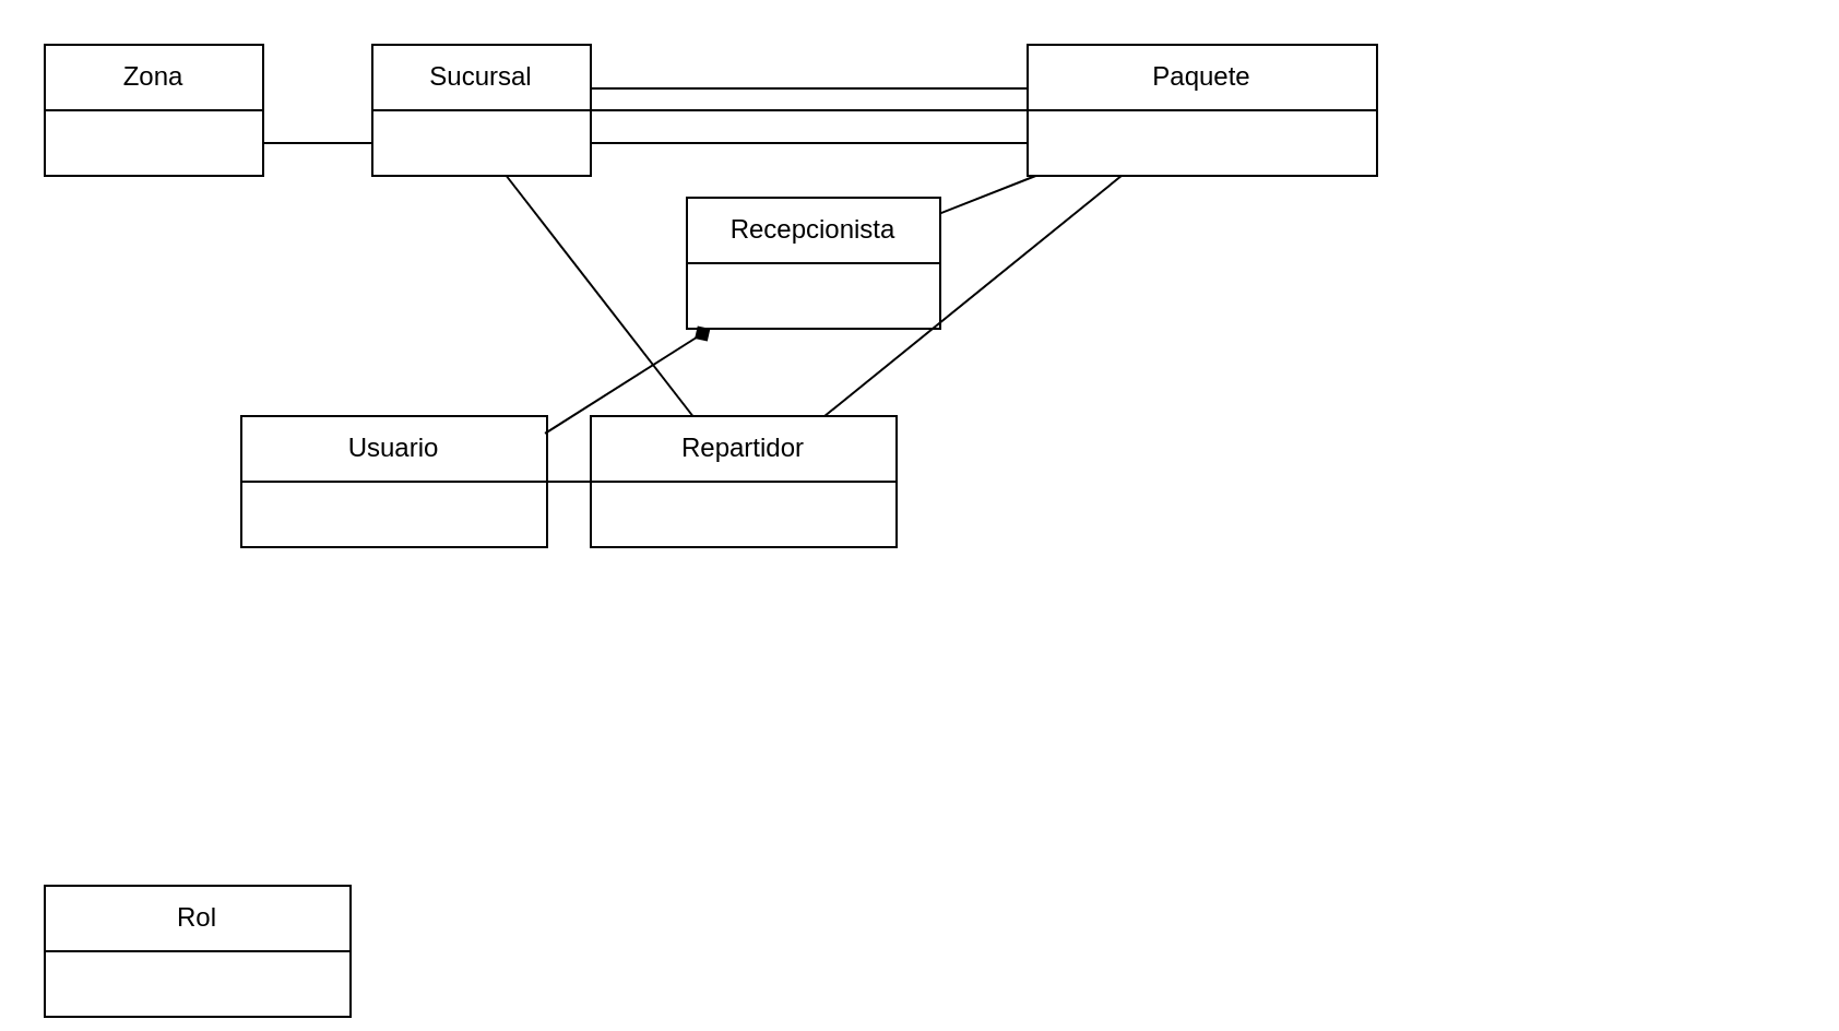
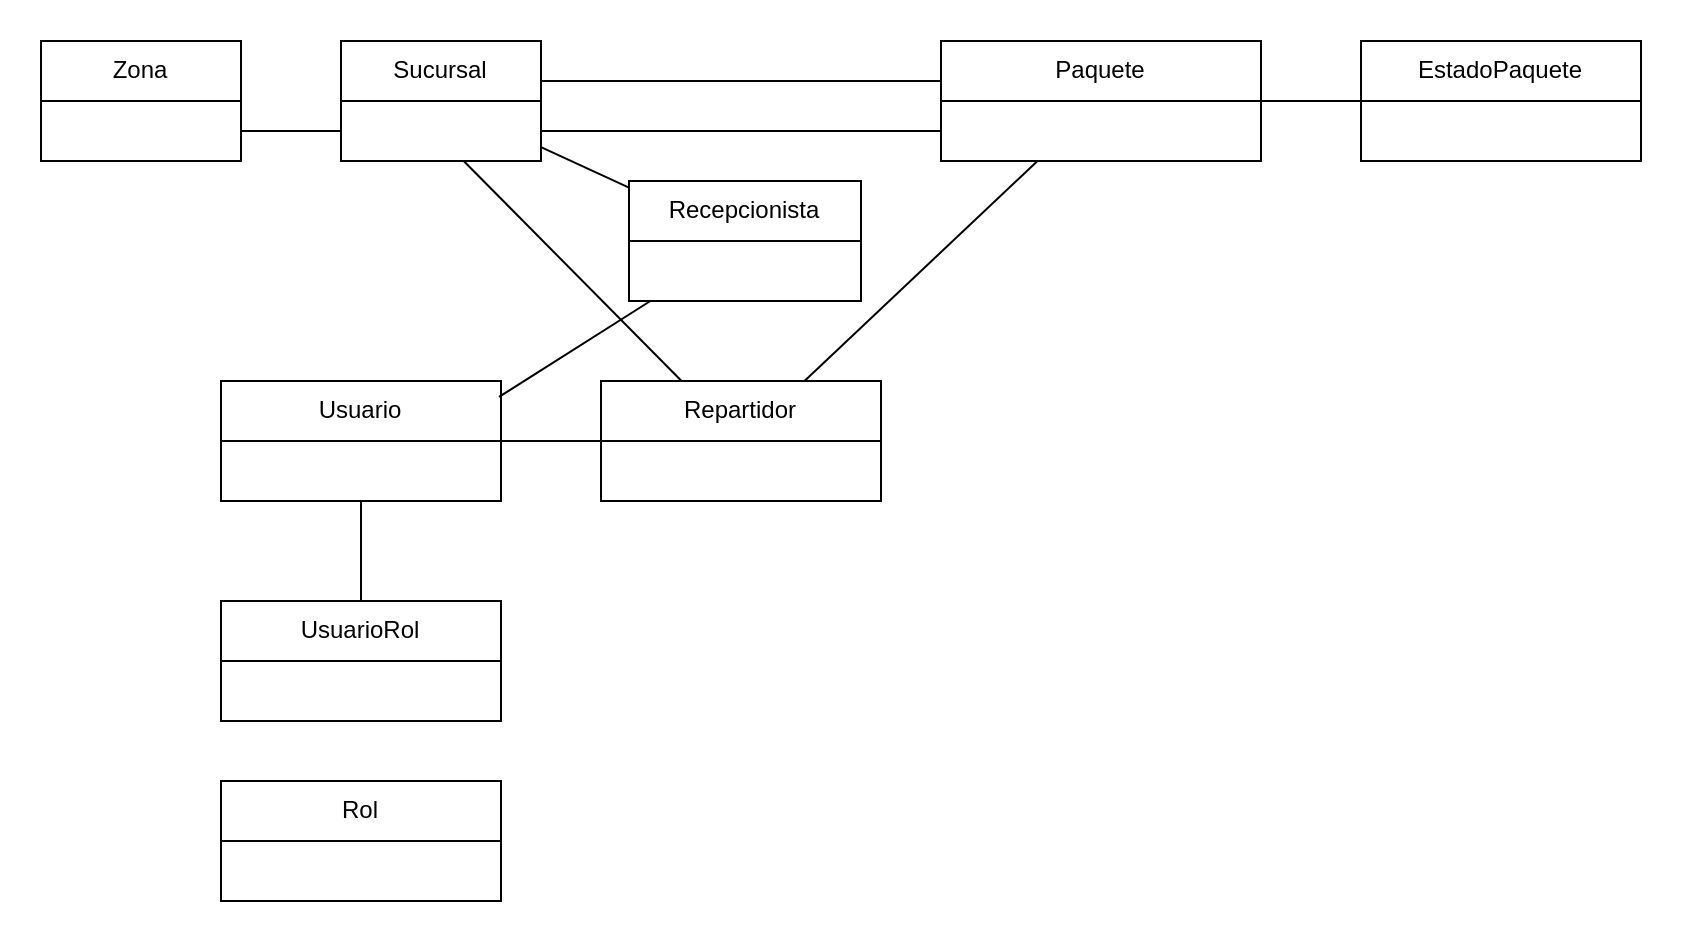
- <mxCell id="15" value="" style="endArrow=none;html=1;rounded=0;" parent="1" source="5" target="8" edge="1"><mxGeometry width="50" height="50" relative="1" as="geometry"><mxPoint x="280" y="150" as="sourcePoint" /><mxPoint x="330" y="100" as="targetPoint" /></mxGeometry></mxCell>
+ <mxCell id="15" value="" style="endArrow=none;html=1;rounded=0;" parent="1" source="5" target="9" edge="1"><mxGeometry width="50" height="50" relative="1" as="geometry"><mxPoint x="280" y="150" as="sourcePoint" /><mxPoint x="330" y="100" as="targetPoint" /></mxGeometry></mxCell>
+ <mxCell id="18" value="" style="endArrow=none;html=1;rounded=0;" parent="1" source="8" target="10" edge="1"><mxGeometry width="50" height="50" relative="1" as="geometry"><mxPoint x="630" y="100.01" as="sourcePoint" /><mxPoint x="678" y="100" as="targetPoint" /></mxGeometry></mxCell>
+ <mxCell id="10" value="EstadoPaquete" style="swimlane;fontStyle=0;childLayout=stackLayout;horizontal=1;startSize=30;horizontalStack=0;resizeParent=1;resizeParentMax=0;resizeLast=0;collapsible=1;marginBottom=0;whiteSpace=wrap;html=1;" parent="1" vertex="1"><mxGeometry x="680" y="20" width="140" height="60" as="geometry" /></mxCell>
- <mxCell id="21" value="" style="endArrow=none;html=1;rounded=0;" parent="1" source="9" target="8" edge="1"><mxGeometry width="50" height="50" relative="1" as="geometry"><mxPoint x="410" y="170" as="sourcePoint" /><mxPoint x="460" y="120" as="targetPoint" /></mxGeometry></mxCell>
- <mxCell id="16" value="" style="endArrow=diamond;html=1;rounded=0;exitX=0.993;exitY=0.133;exitDx=0;exitDy=0;exitPerimeter=0;" parent="1" source="3" target="9" edge="1"><mxGeometry width="50" height="50" relative="1" as="geometry"><mxPoint x="390" y="270" as="sourcePoint" /><mxPoint x="440" y="220" as="targetPoint" /></mxGeometry></mxCell>
+ <mxCell id="16" value="" style="endArrow=none;html=1;rounded=0;exitX=0.993;exitY=0.133;exitDx=0;exitDy=0;exitPerimeter=0;" parent="1" source="3" target="9" edge="1"><mxGeometry width="50" height="50" relative="1" as="geometry"><mxPoint x="390" y="270" as="sourcePoint" /><mxPoint x="440" y="220" as="targetPoint" /></mxGeometry></mxCell>
- <mxCell id="4" value="Repartidor" style="swimlane;fontStyle=0;childLayout=stackLayout;horizontal=1;startSize=30;horizontalStack=0;resizeParent=1;resizeParentMax=0;resizeLast=0;collapsible=1;marginBottom=0;whiteSpace=wrap;html=1;" parent="1" vertex="1"><mxGeometry x="270" y="190" width="140" height="60" as="geometry" /></mxCell>
+ <mxCell id="4" value="Repartidor" style="swimlane;fontStyle=0;childLayout=stackLayout;horizontal=1;startSize=30;horizontalStack=0;resizeParent=1;resizeParentMax=0;resizeLast=0;collapsible=1;marginBottom=0;whiteSpace=wrap;html=1;" parent="1" vertex="1"><mxGeometry x="300" y="190" width="140" height="60" as="geometry" /></mxCell>
+ <mxCell id="11" value="" style="endArrow=none;html=1;rounded=0;" parent="1" source="7" target="3" edge="1"><mxGeometry width="50" height="50" relative="1" as="geometry"><mxPoint x="135" y="390" as="sourcePoint" /><mxPoint x="190" y="340" as="targetPoint" /></mxGeometry></mxCell>
+ <mxCell id="7" value="UsuarioRol" style="swimlane;fontStyle=0;childLayout=stackLayout;horizontal=1;startSize=30;horizontalStack=0;resizeParent=1;resizeParentMax=0;resizeLast=0;collapsible=1;marginBottom=0;whiteSpace=wrap;html=1;" parent="1" vertex="1"><mxGeometry x="110" y="300" width="140" height="60" as="geometry" /></mxCell>
- <mxCell id="6" value="Rol" style="swimlane;fontStyle=0;childLayout=stackLayout;horizontal=1;startSize=30;horizontalStack=0;resizeParent=1;resizeParentMax=0;resizeLast=0;collapsible=1;marginBottom=0;whiteSpace=wrap;html=1;" parent="1" vertex="1"><mxGeometry x="20" y="405" width="140" height="60" as="geometry" /></mxCell>
+ <mxCell id="6" value="Rol" style="swimlane;fontStyle=0;childLayout=stackLayout;horizontal=1;startSize=30;horizontalStack=0;resizeParent=1;resizeParentMax=0;resizeLast=0;collapsible=1;marginBottom=0;whiteSpace=wrap;html=1;" parent="1" vertex="1"><mxGeometry x="110" y="390" width="140" height="60" as="geometry" /></mxCell>
